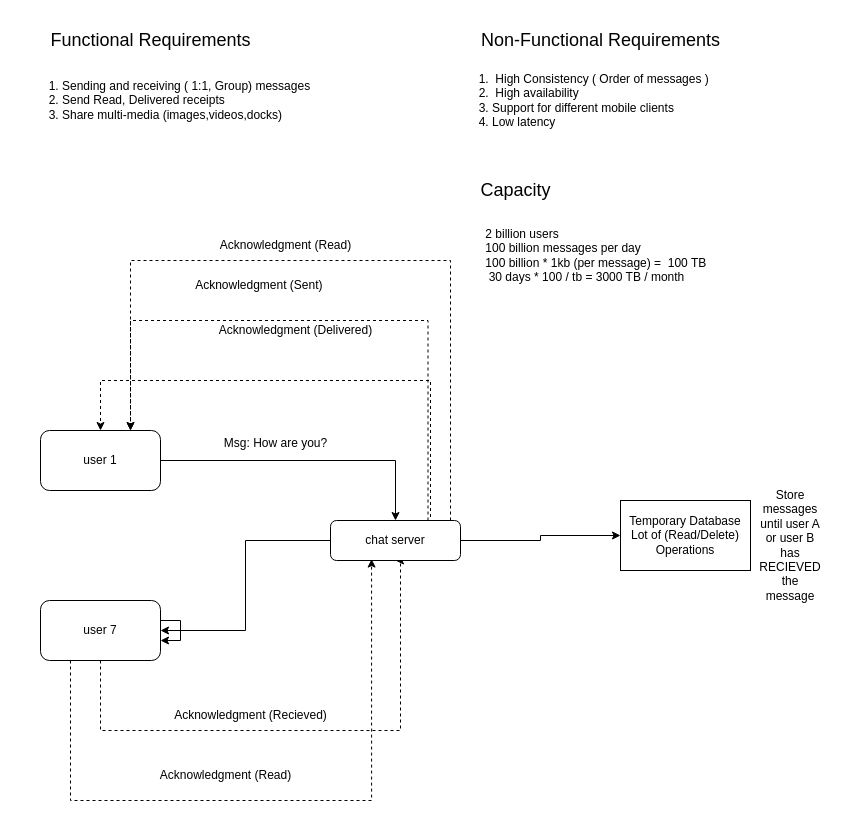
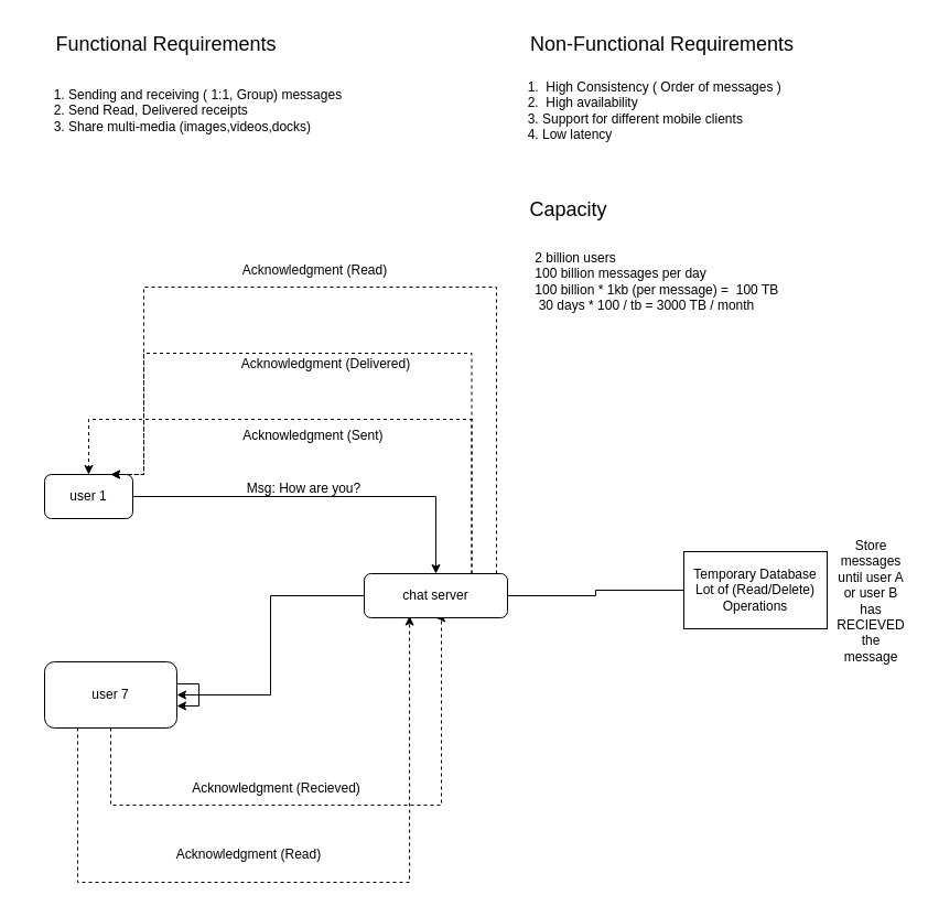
- <mxCell id="21" value="Acknowledgment (Sent)&amp;nbsp;" style="text;html=1;align=center;verticalAlign=middle;resizable=0;points=[];autosize=1;strokeColor=none;fillColor=none;" vertex="1" parent="1"><mxGeometry x="185" y="270" width="150" height="30" as="geometry" /></mxCell>
+ <mxCell id="21" value="Acknowledgment (Sent)&amp;nbsp;" style="text;html=1;align=center;verticalAlign=middle;resizable=0;points=[];autosize=1;strokeColor=none;fillColor=none;" vertex="1" parent="1"><mxGeometry x="210" y="380" width="150" height="30" as="geometry" /></mxCell>
- <mxCell id="9" value="user 1" style="rounded=1;whiteSpace=wrap;html=1;" vertex="1" parent="1"><mxGeometry x="40" y="430" width="120" height="60" as="geometry" /></mxCell>
+ <mxCell id="9" value="user 1" style="rounded=1;whiteSpace=wrap;html=1;" vertex="1" parent="1"><mxGeometry x="40" y="430" width="80" height="40" as="geometry" /></mxCell>
- <mxCell id="13" style="edgeStyle=orthogonalEdgeStyle;rounded=0;orthogonalLoop=1;jettySize=auto;html=1;" edge="1" parent="1" source="17" target="19"><mxGeometry relative="1" as="geometry" /></mxCell>
+ <mxCell id="13" style="edgeStyle=orthogonalEdgeStyle;rounded=0;orthogonalLoop=1;jettySize=auto;html=1;endArrow=none;" edge="1" parent="1" source="17" target="19"><mxGeometry relative="1" as="geometry" /></mxCell>
